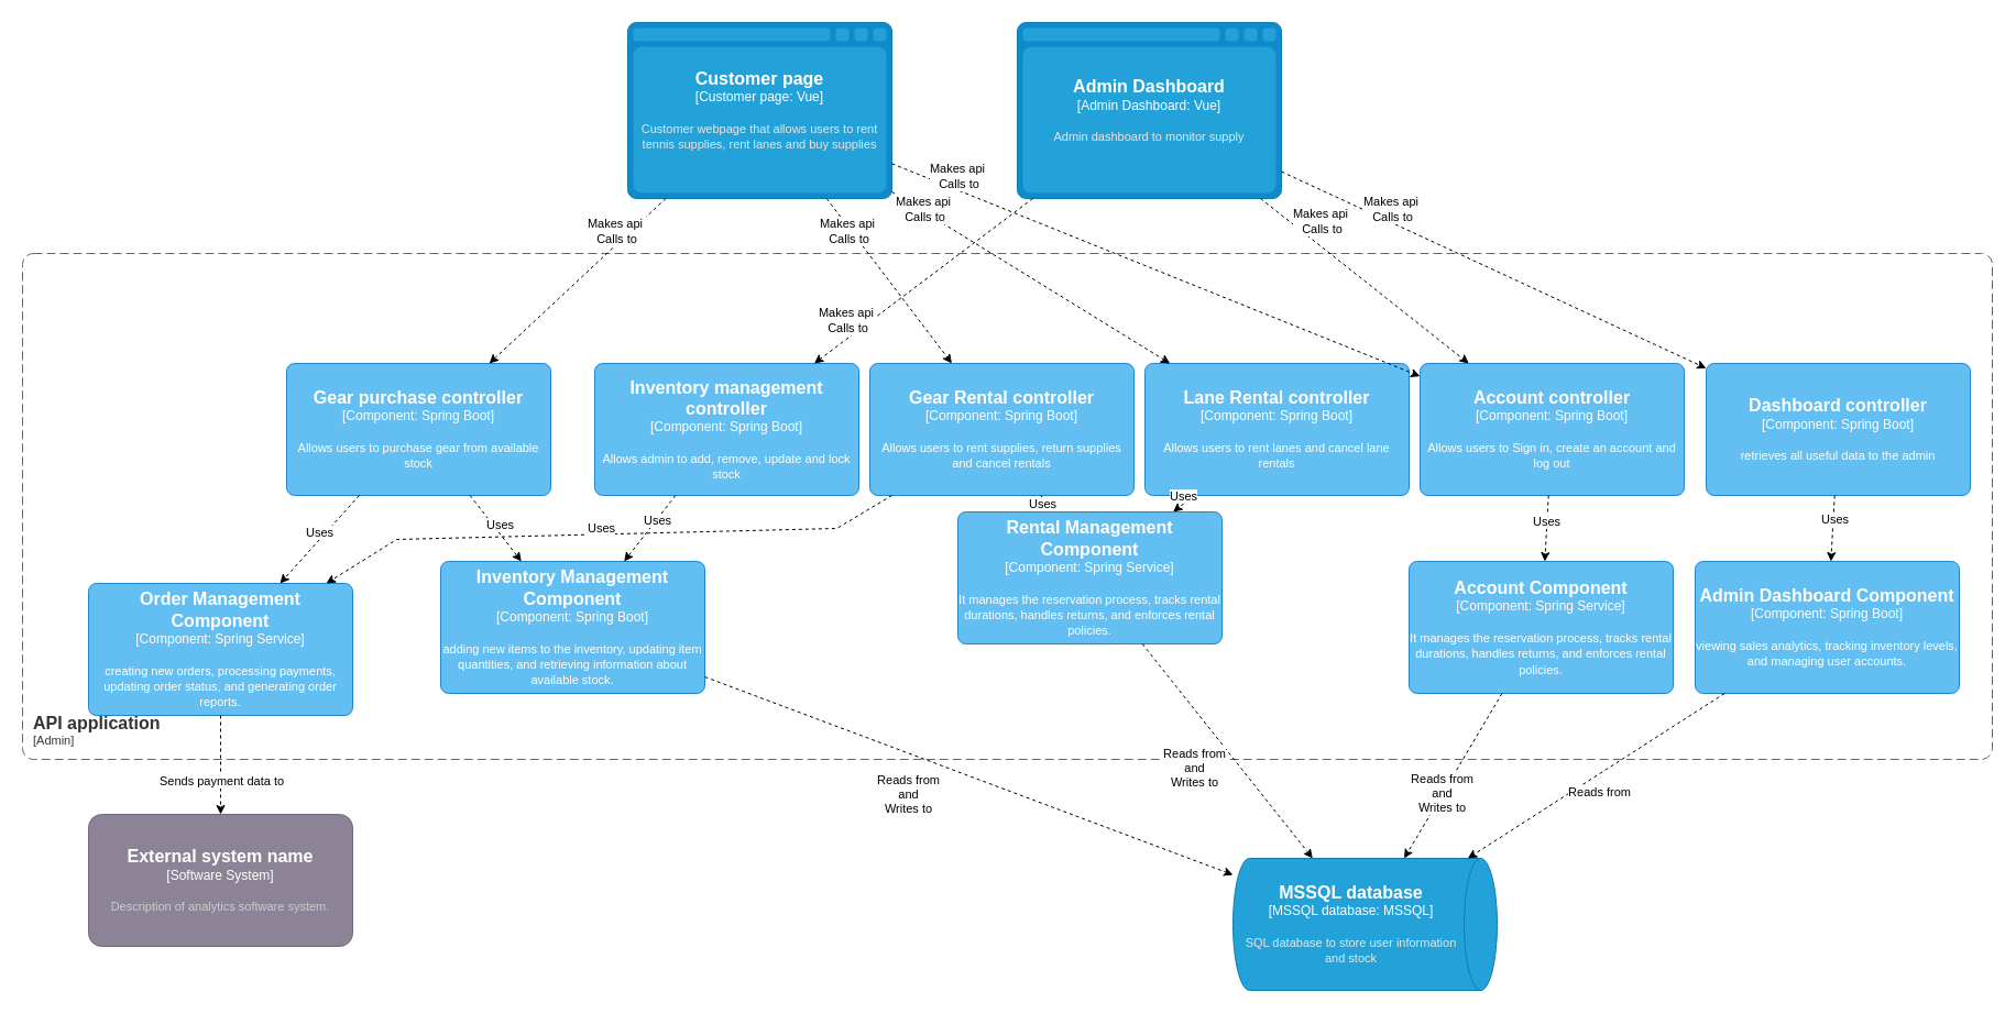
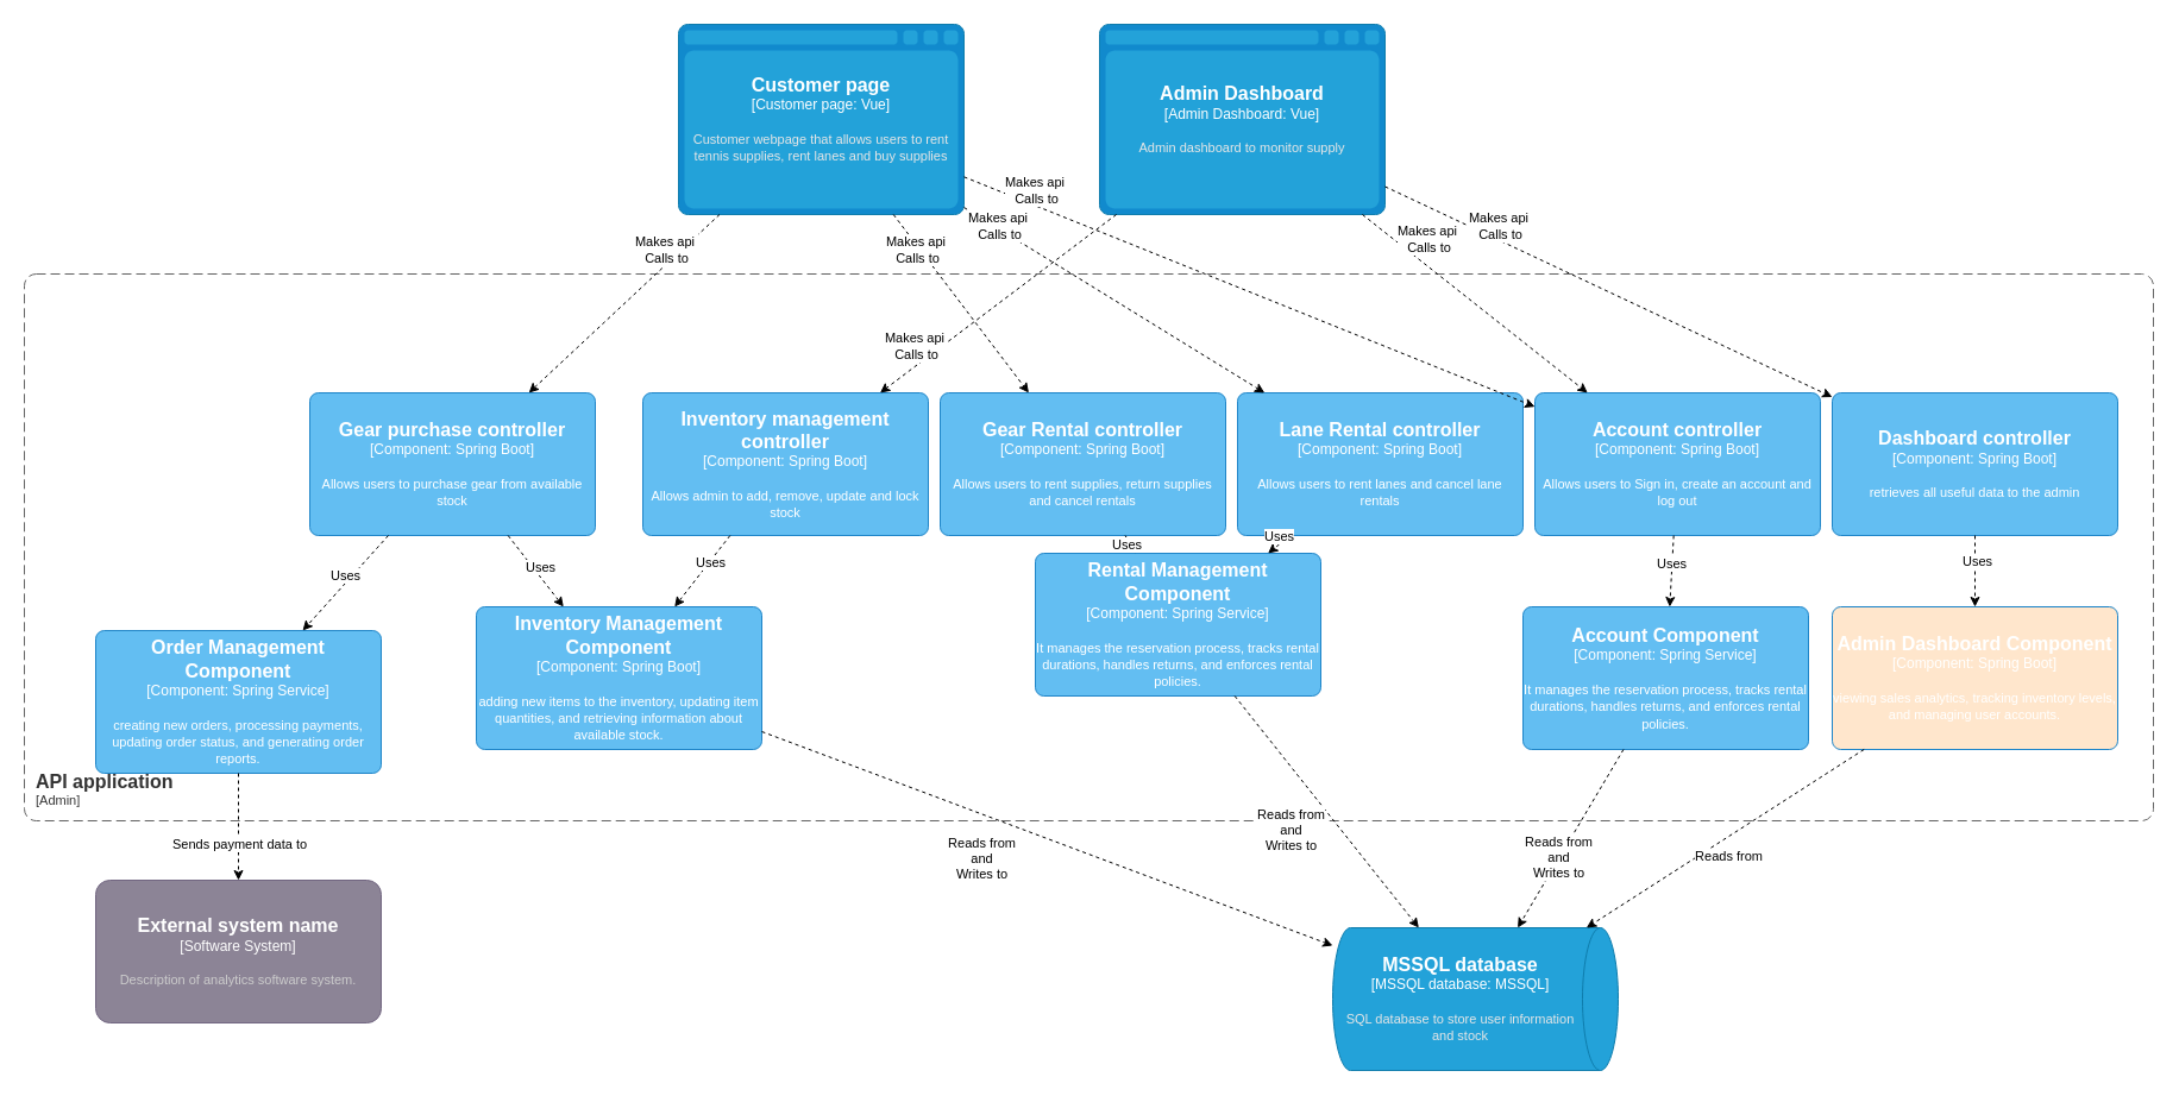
- <mxCell id="7" value="&lt;font style=&quot;font-size: 16px&quot;&gt;&lt;b&gt;Dashboard controller&lt;/b&gt;&lt;/font&gt;&lt;div&gt;[Component: Spring Boot]&lt;/div&gt;&lt;br&gt;&lt;div&gt;&lt;font style=&quot;font-size: 11px&quot;&gt;retrieves all useful data to the admin&lt;/font&gt;&lt;/div&gt;" style="rounded=1;whiteSpace=wrap;html=1;labelBackgroundColor=none;fillColor=#63BEF2;fontColor=#ffffff;align=center;arcSize=6;strokeColor=#2086C9;metaEdit=1;resizable=0;points=[[0.25,0,0],[0.5,0,0],[0.75,0,0],[1,0.25,0],[1,0.5,0],[1,0.75,0],[0.75,1,0],[0.5,1,0],[0.25,1,0],[0,0.75,0],[0,0.5,0],[0,0.25,0]];" parent="1" vertex="1"><mxGeometry x="1550" y="330" width="240" height="120" as="geometry" /></mxCell>
+ <mxCell id="7" value="&lt;font style=&quot;font-size: 16px&quot;&gt;&lt;b&gt;Dashboard controller&lt;/b&gt;&lt;/font&gt;&lt;div&gt;[Component: Spring Boot]&lt;/div&gt;&lt;br&gt;&lt;div&gt;&lt;font style=&quot;font-size: 11px&quot;&gt;retrieves all useful data to the admin&lt;/font&gt;&lt;/div&gt;" style="rounded=1;whiteSpace=wrap;html=1;labelBackgroundColor=none;fillColor=#63BEF2;fontColor=#ffffff;align=center;arcSize=6;strokeColor=#2086C9;metaEdit=1;resizable=0;points=[[0.25,0,0],[0.5,0,0],[0.75,0,0],[1,0.25,0],[1,0.5,0],[1,0.75,0],[0.75,1,0],[0.5,1,0],[0.25,1,0],[0,0.75,0],[0,0.5,0],[0,0.25,0]];" parent="1" vertex="1"><mxGeometry x="1540" y="330" width="240" height="120" as="geometry" /></mxCell>
- <mxCell id="31" value="" style="endArrow=classic;html=1;rounded=0;dashed=1;" edge="1" parent="1" source="6" target="15"><mxGeometry width="50" height="50" relative="1" as="geometry"><mxPoint x="321" y="460" as="sourcePoint" /><mxPoint x="239" y="530" as="targetPoint" /><Array as="points"><mxPoint x="760" y="480" /><mxPoint x="360" y="490" /></Array></mxGeometry></mxCell>
- <mxCell id="32" value="Uses" style="edgeLabel;html=1;align=center;verticalAlign=middle;resizable=0;points=[];" vertex="1" connectable="0" parent="31"><mxGeometry x="-0.083" y="-5" relative="1" as="geometry"><mxPoint x="-28" as="offset" /></mxGeometry></mxCell>
- <mxCell id="13" value="&lt;font style=&quot;font-size: 16px&quot;&gt;&lt;b&gt;Admin Dashboard Component&lt;/b&gt;&lt;/font&gt;&lt;div&gt;[Component: Spring Boot]&lt;/div&gt;&lt;br&gt;&lt;div&gt;&lt;font style=&quot;font-size: 11px&quot;&gt;viewing sales analytics, tracking inventory levels, and managing user accounts.&lt;/font&gt;&lt;/div&gt;" style="rounded=1;whiteSpace=wrap;html=1;labelBackgroundColor=none;fillColor=#63BEF2;fontColor=#ffffff;align=center;arcSize=6;strokeColor=#2086C9;metaEdit=1;resizable=0;points=[[0.25,0,0],[0.5,0,0],[0.75,0,0],[1,0.25,0],[1,0.5,0],[1,0.75,0],[0.75,1,0],[0.5,1,0],[0.25,1,0],[0,0.75,0],[0,0.5,0],[0,0.25,0]];" parent="1" vertex="1"><mxGeometry x="1540" y="510" width="240" height="120" as="geometry" /></mxCell>
+ <mxCell id="13" value="&lt;font style=&quot;font-size: 16px&quot;&gt;&lt;b&gt;Admin Dashboard Component&lt;/b&gt;&lt;/font&gt;&lt;div&gt;[Component: Spring Boot]&lt;/div&gt;&lt;br&gt;&lt;div&gt;&lt;font style=&quot;font-size: 11px&quot;&gt;viewing sales analytics, tracking inventory levels, and managing user accounts.&lt;/font&gt;&lt;/div&gt;" style="rounded=1;whiteSpace=wrap;html=1;labelBackgroundColor=none;fillColor=#ffe6cc;fontColor=#ffffff;align=center;arcSize=6;strokeColor=#2086C9;metaEdit=1;resizable=0;points=[[0.25,0,0],[0.5,0,0],[0.75,0,0],[1,0.25,0],[1,0.5,0],[1,0.75,0],[0.75,1,0],[0.5,1,0],[0.25,1,0],[0,0.75,0],[0,0.5,0],[0,0.25,0]];" parent="1" vertex="1"><mxGeometry x="1540" y="510" width="240" height="120" as="geometry" /></mxCell>
